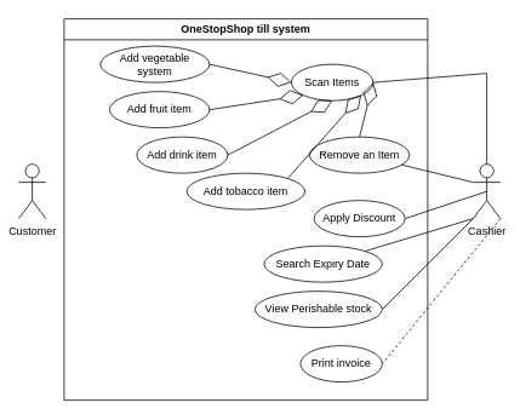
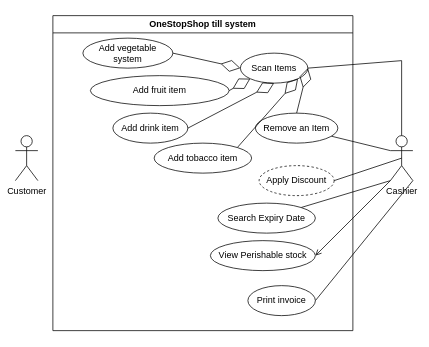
- <mxCell id="16" value="Add fruit item" style="ellipse;whiteSpace=wrap;html=1;" vertex="1" parent="9"><mxGeometry x="50" y="80" width="110" height="40" as="geometry" /></mxCell>
+ <mxCell id="16" value="Add fruit item" style="ellipse;whiteSpace=wrap;html=1;" vertex="1" parent="9"><mxGeometry x="50" y="80" width="185" height="40" as="geometry" /></mxCell>
- <mxCell id="12" value="Apply Discount" style="ellipse;whiteSpace=wrap;html=1;" vertex="1" parent="9"><mxGeometry x="275" y="200" width="100" height="40" as="geometry" /></mxCell>
+ <mxCell id="12" value="Apply Discount" style="ellipse;whiteSpace=wrap;html=1;dashed=1;" vertex="1" parent="9"><mxGeometry x="275" y="200" width="100" height="40" as="geometry" /></mxCell>
- <mxCell id="7" style="rounded=0;orthogonalLoop=1;jettySize=auto;html=1;exitX=1;exitY=1;exitDx=0;exitDy=0;exitPerimeter=0;entryX=1;entryY=0.5;entryDx=0;entryDy=0;endArrow=none;endFill=0;dashed=1;" edge="1" parent="1" source="8" target="24"><mxGeometry relative="1" as="geometry" /></mxCell>
+ <mxCell id="7" style="rounded=0;orthogonalLoop=1;jettySize=auto;html=1;exitX=1;exitY=1;exitDx=0;exitDy=0;exitPerimeter=0;entryX=1;entryY=0.5;entryDx=0;entryDy=0;endArrow=none;endFill=0;" edge="1" parent="1" source="8" target="24"><mxGeometry relative="1" as="geometry" /></mxCell>
- <mxCell id="6" style="rounded=0;orthogonalLoop=1;jettySize=auto;html=1;exitX=0;exitY=1;exitDx=0;exitDy=0;exitPerimeter=0;entryX=1;entryY=0.5;entryDx=0;entryDy=0;endArrow=none;endFill=0;" edge="1" parent="1" source="8" target="14"><mxGeometry relative="1" as="geometry" /></mxCell>
+ <mxCell id="6" style="rounded=0;orthogonalLoop=1;jettySize=auto;html=1;exitX=0;exitY=1;exitDx=0;exitDy=0;exitPerimeter=0;entryX=1;entryY=0.5;entryDx=0;entryDy=0;endArrow=open;endFill=0;" edge="1" parent="1" source="8" target="14"><mxGeometry relative="1" as="geometry" /></mxCell>
